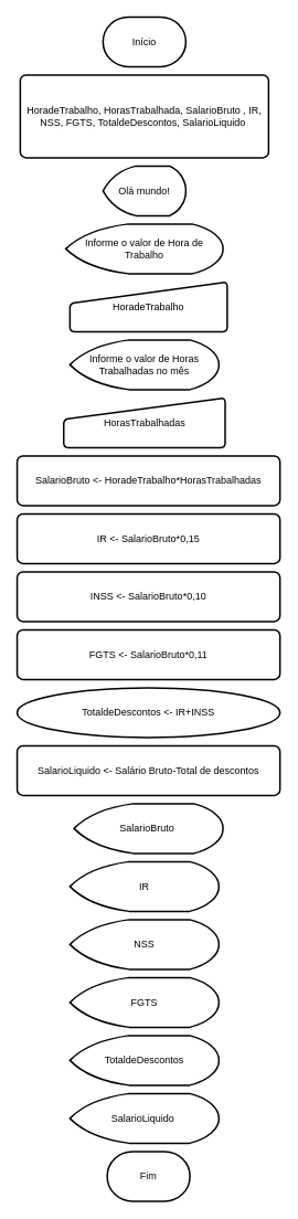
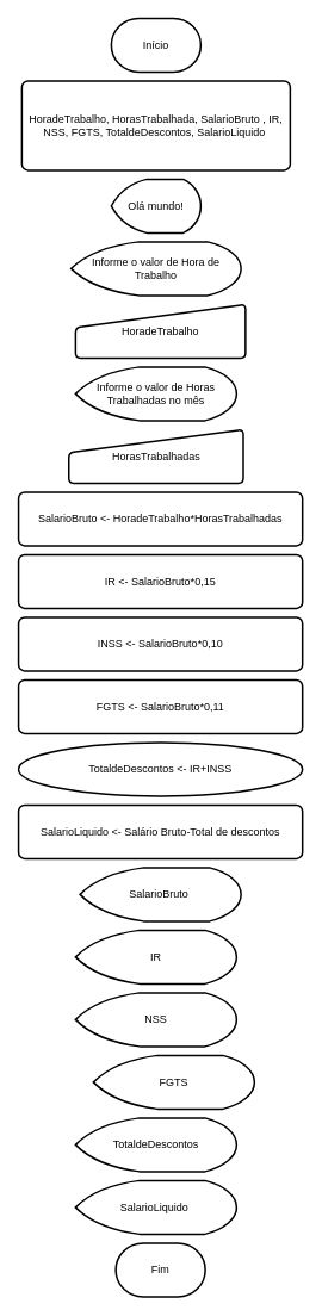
- <mxCell id="18" value="FGTS" style="strokeWidth=2;html=1;shape=mxgraph.flowchart.display;whiteSpace=wrap;spacing=2;" vertex="1" parent="1"><mxGeometry x="84" y="1180" width="180" height="60" as="geometry" /></mxCell>
+ <mxCell id="18" value="FGTS" style="strokeWidth=2;html=1;shape=mxgraph.flowchart.display;whiteSpace=wrap;spacing=2;" vertex="1" parent="1"><mxGeometry x="104" y="1180" width="180" height="60" as="geometry" /></mxCell>
